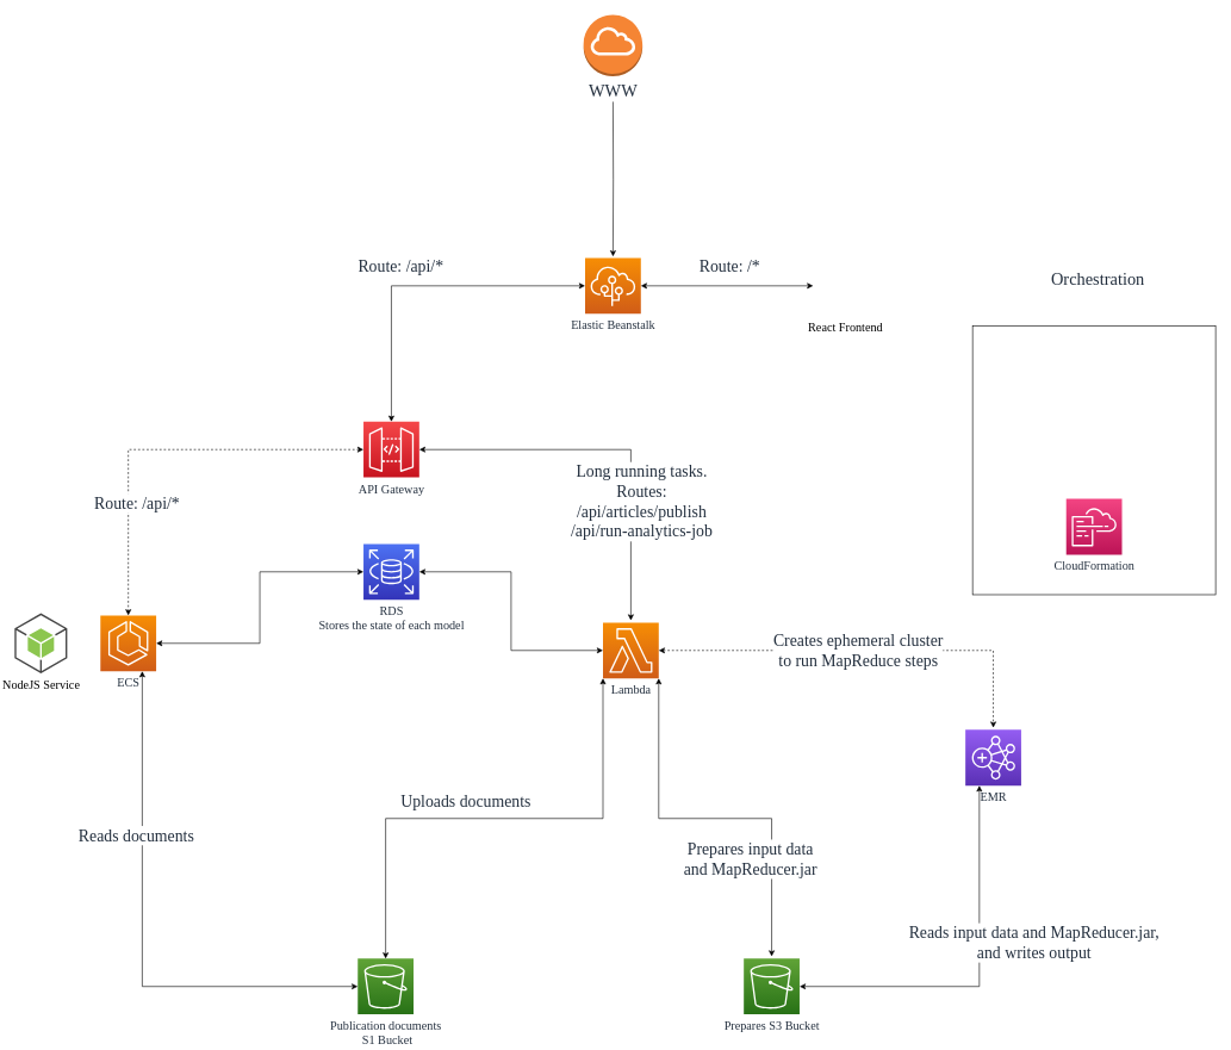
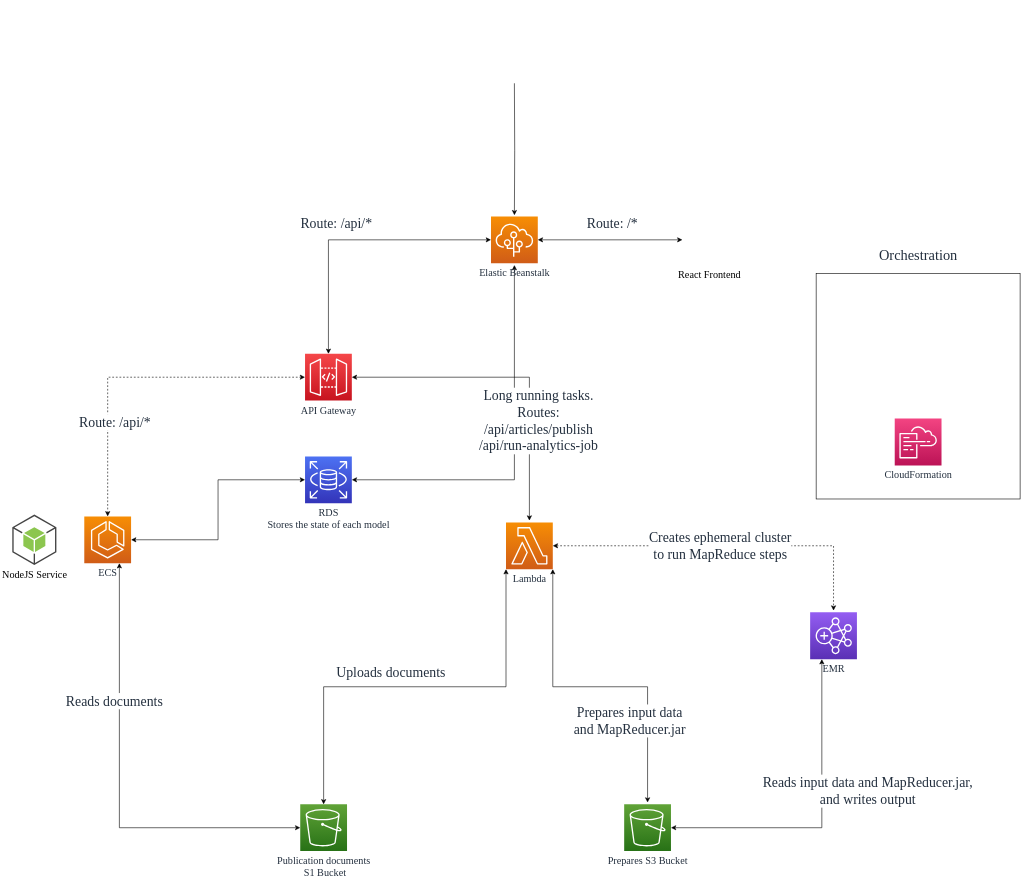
- <mxCell id="37" value="WWW" style="outlineConnect=0;dashed=0;verticalLabelPosition=bottom;verticalAlign=top;align=center;html=1;shape=mxgraph.aws3.internet_gateway;fillColor=#F58534;gradientColor=none;labelBackgroundColor=#ffffff;strokeColor=#000000;fontFamily=PT Mono;fontSource=https%3A%2F%2Ffonts.googleapis.com%2Fcss%3Ffamily%3DPT%2BMono;fontSize=24;fontColor=#232F3E;" vertex="1" parent="1"><mxGeometry x="815.79" y="20" width="82.42" height="86" as="geometry" /></mxCell>
- <mxCell id="36" value="Orchestration" style="text;html=1;align=center;verticalAlign=middle;resizable=0;points=[];autosize=1;fontSize=24;fontFamily=PT Mono;fontColor=#232F3E;" parent="1" vertex="1"><mxGeometry x="1435" y="375" width="200" height="30" as="geometry" /></mxCell>
+ <mxCell id="36" value="Orchestration" style="text;html=1;align=center;verticalAlign=middle;resizable=0;points=[];autosize=1;fontSize=24;fontFamily=PT Mono;fontColor=#232F3E;" parent="1" vertex="1"><mxGeometry x="1430" y="410" width="200" height="30" as="geometry" /></mxCell>
- <mxCell id="6" style="edgeStyle=orthogonalEdgeStyle;rounded=0;orthogonalLoop=1;jettySize=auto;html=1;entryX=0;entryY=0.5;entryDx=0;entryDy=0;entryPerimeter=0;endFill=1;targetPerimeterSpacing=3;fontSize=23;fontColor=#232F3E;startArrow=classic;startFill=1;endArrow=classic;fontFamily=PT Mono;fontSource=https%3A%2F%2Ffonts.googleapis.com%2Fcss%3Ffamily%3DPT%2BMono;" parent="1" source="7" target="25" edge="1"><mxGeometry relative="1" as="geometry" /></mxCell>
+ <mxCell id="6" style="edgeStyle=orthogonalEdgeStyle;rounded=0;orthogonalLoop=1;jettySize=auto;html=1;endFill=1;targetPerimeterSpacing=3;fontSize=23;fontColor=#232F3E;startArrow=classic;startFill=1;endArrow=classic;fontFamily=PT Mono;fontSource=https%3A%2F%2Ffonts.googleapis.com%2Fcss%3Ffamily%3DPT%2BMono;" parent="1" source="7" target="13" edge="1"><mxGeometry relative="1" as="geometry" /></mxCell>
